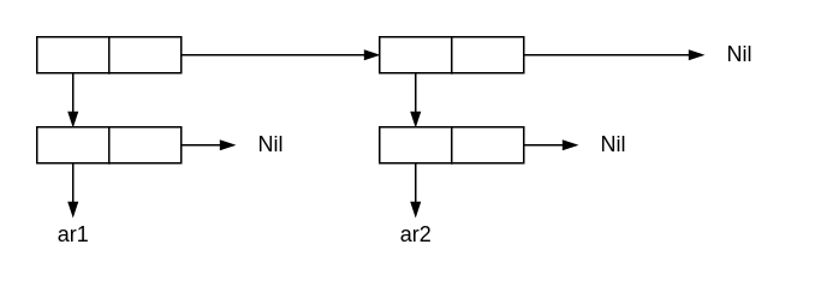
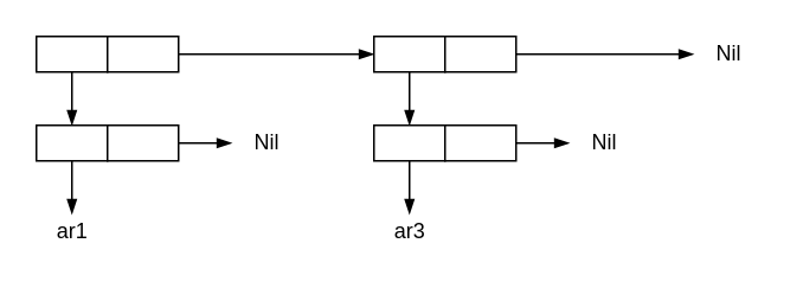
- <mxCell id="21" value="ar2" style="text;html=1;align=center;verticalAlign=middle;resizable=0;points=[];autosize=1;" parent="1" vertex="1"><mxGeometry x="215" y="120" width="30" height="20" as="geometry" /></mxCell>
+ <mxCell id="21" value="ar3" style="text;html=1;align=center;verticalAlign=middle;resizable=0;points=[];autosize=1;" parent="1" vertex="1"><mxGeometry x="215" y="120" width="30" height="20" as="geometry" /></mxCell>
